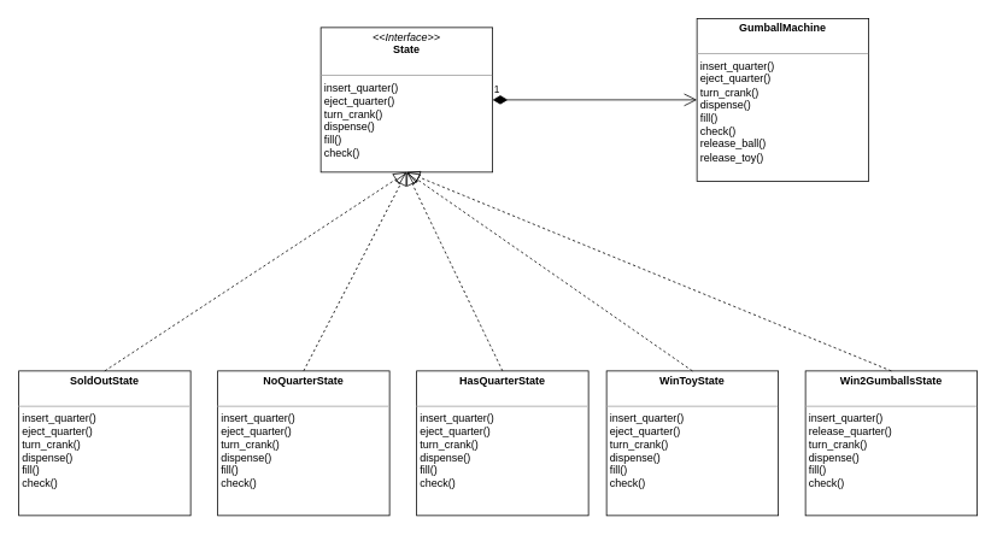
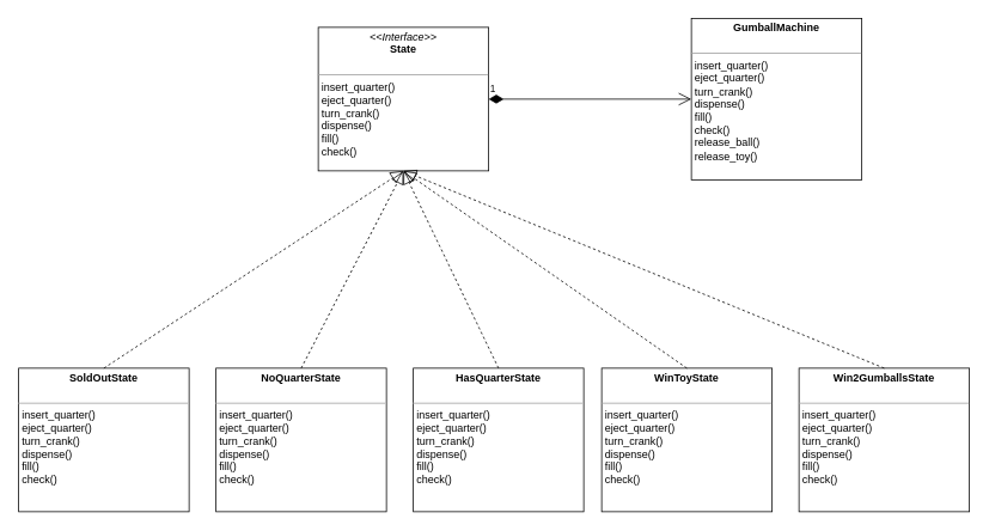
- <mxCell id="7" value="&lt;p style=&quot;margin:0px;margin-top:4px;text-align:center;&quot;&gt;&lt;b&gt;Win2GumballsState&lt;/b&gt;&lt;br&gt;&lt;/p&gt;&lt;br&gt;&lt;hr size=&quot;1&quot;&gt;&lt;p style=&quot;margin:0px;margin-left:4px;&quot;&gt;insert_quarter()&lt;/p&gt;&lt;p style=&quot;margin:0px;margin-left:4px;&quot;&gt;release_quarter()&lt;br&gt;&lt;/p&gt;&lt;p style=&quot;margin:0px;margin-left:4px;&quot;&gt;turn_crank()&lt;br&gt;&lt;/p&gt;&lt;p style=&quot;margin:0px;margin-left:4px;&quot;&gt;dispense()&lt;br&gt;&lt;/p&gt;&lt;p style=&quot;margin:0px;margin-left:4px;&quot;&gt;fill()&lt;br&gt;&lt;/p&gt;&lt;p style=&quot;margin:0px;margin-left:4px;&quot;&gt;check()&lt;br&gt;&lt;/p&gt;&lt;p style=&quot;margin:0px;margin-left:4px;&quot;&gt;&lt;br&gt;&lt;/p&gt;" style="verticalAlign=top;align=left;overflow=fill;fontSize=12;fontFamily=Helvetica;html=1;whiteSpace=wrap;" vertex="1" parent="1"><mxGeometry x="890" y="410" width="190" height="160" as="geometry" /></mxCell>
+ <mxCell id="7" value="&lt;p style=&quot;margin:0px;margin-top:4px;text-align:center;&quot;&gt;&lt;b&gt;Win2GumballsState&lt;/b&gt;&lt;br&gt;&lt;/p&gt;&lt;br&gt;&lt;hr size=&quot;1&quot;&gt;&lt;p style=&quot;margin:0px;margin-left:4px;&quot;&gt;insert_quarter()&lt;/p&gt;&lt;p style=&quot;margin:0px;margin-left:4px;&quot;&gt;eject_quarter()&lt;br&gt;&lt;/p&gt;&lt;p style=&quot;margin:0px;margin-left:4px;&quot;&gt;turn_crank()&lt;br&gt;&lt;/p&gt;&lt;p style=&quot;margin:0px;margin-left:4px;&quot;&gt;dispense()&lt;br&gt;&lt;/p&gt;&lt;p style=&quot;margin:0px;margin-left:4px;&quot;&gt;fill()&lt;br&gt;&lt;/p&gt;&lt;p style=&quot;margin:0px;margin-left:4px;&quot;&gt;check()&lt;br&gt;&lt;/p&gt;&lt;p style=&quot;margin:0px;margin-left:4px;&quot;&gt;&lt;br&gt;&lt;/p&gt;" style="verticalAlign=top;align=left;overflow=fill;fontSize=12;fontFamily=Helvetica;html=1;whiteSpace=wrap;" vertex="1" parent="1"><mxGeometry x="890" y="410" width="190" height="160" as="geometry" /></mxCell>
